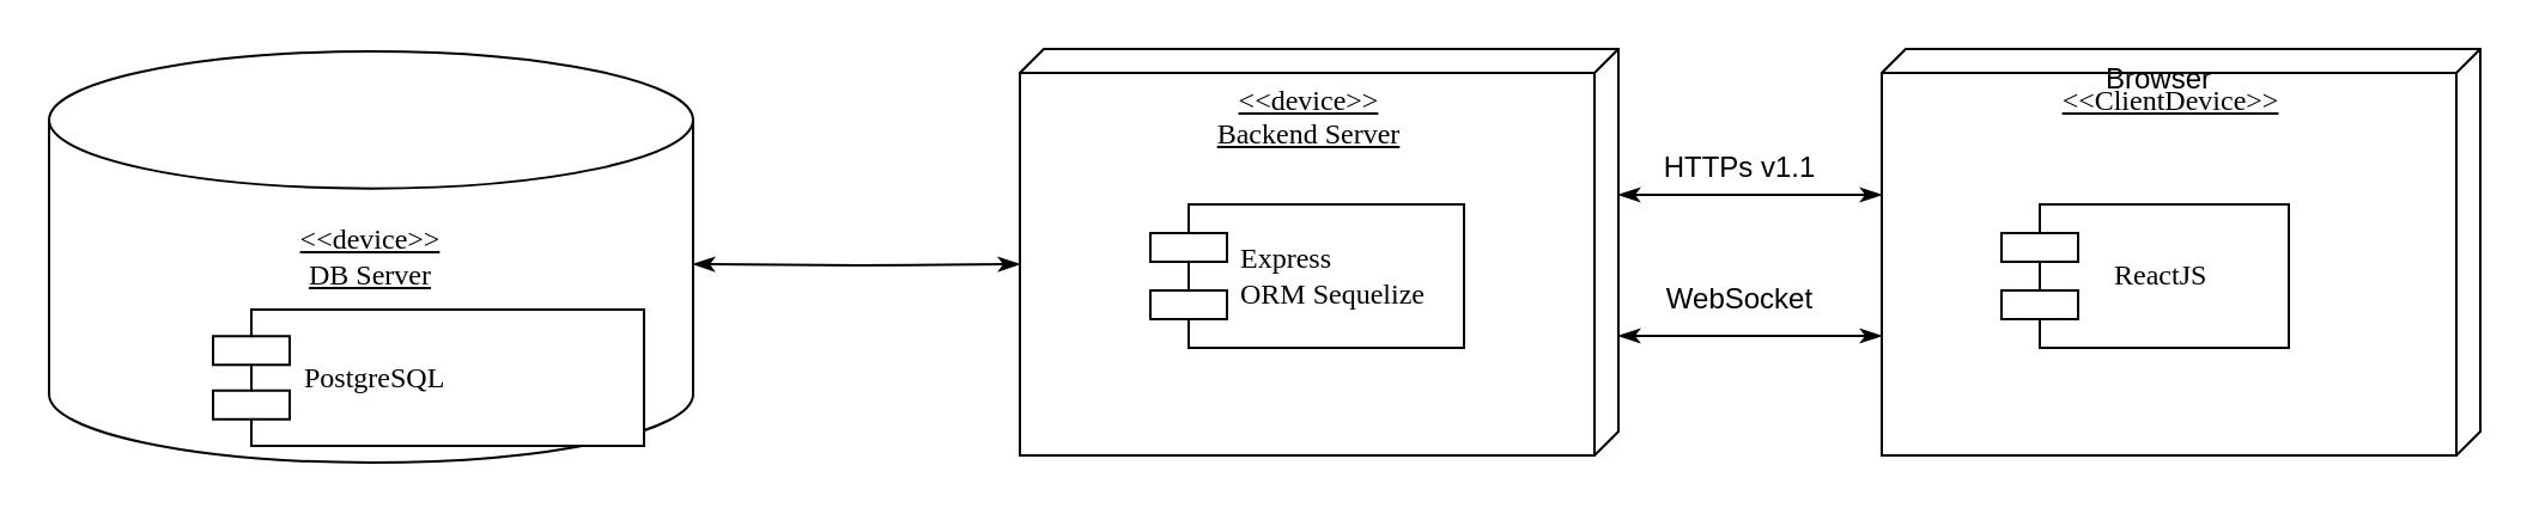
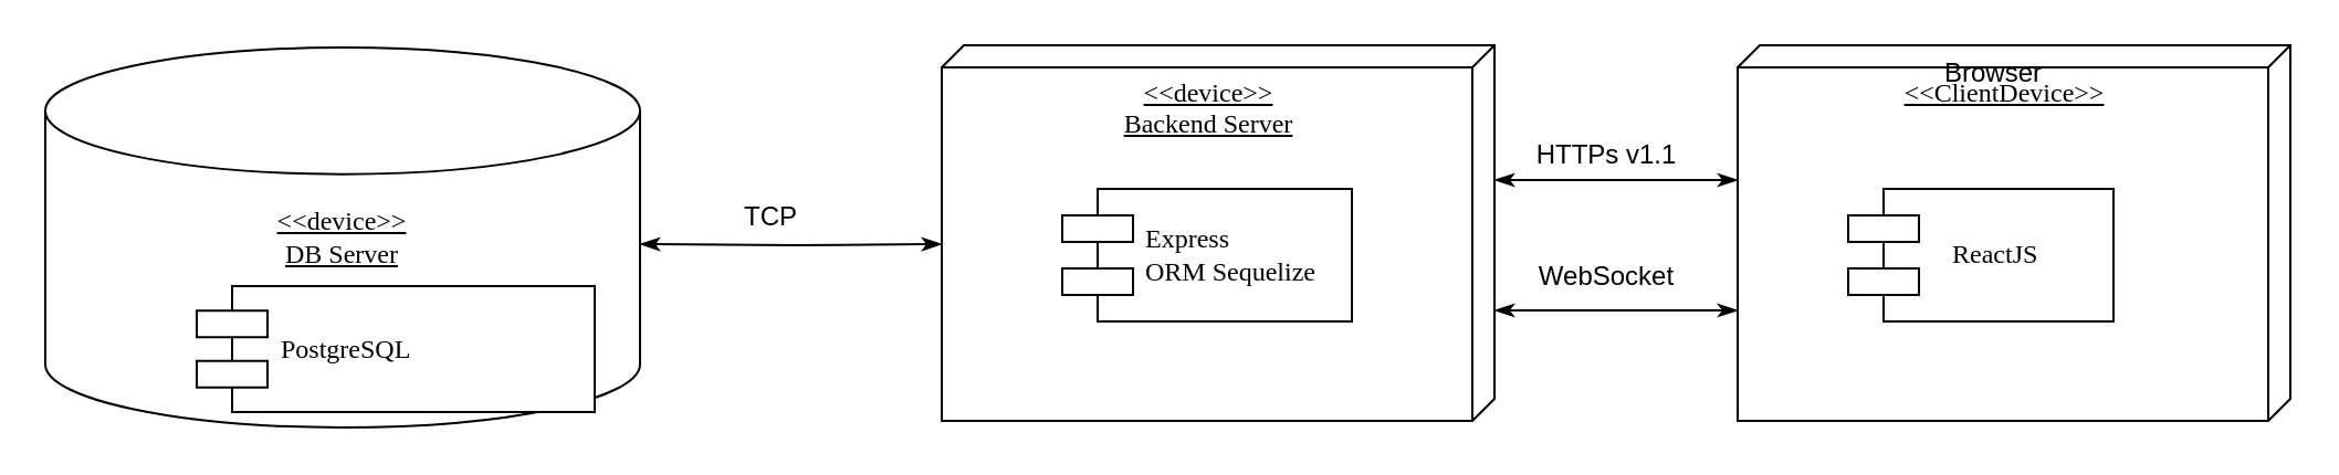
+ <mxCell id="11" value="TCP" style="text;html=1;align=center;verticalAlign=middle;resizable=0;points=[];autosize=1;strokeColor=none;fillColor=none;" parent="1" vertex="1"><mxGeometry x="323" y="83" width="50" height="30" as="geometry" /></mxCell>
